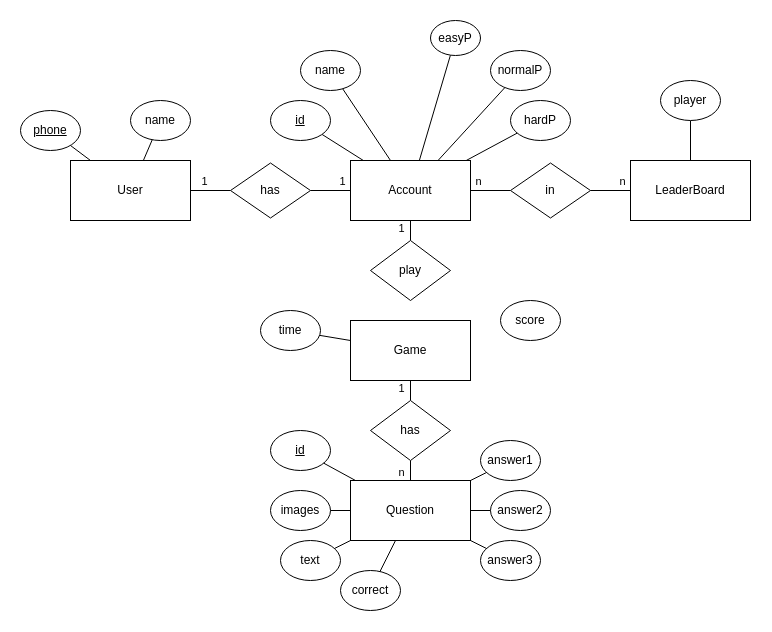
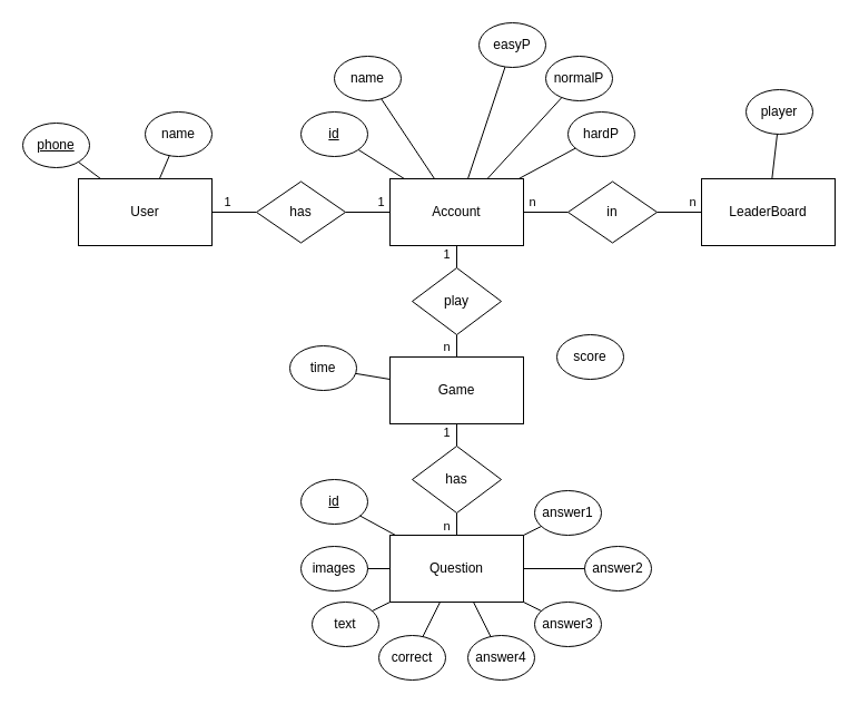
- <mxCell id="53" value="easyP" style="ellipse;whiteSpace=wrap;html=1;" parent="1" vertex="1"><mxGeometry x="430" y="20" width="50" height="35" as="geometry" /></mxCell>
+ <mxCell id="53" value="easyP" style="ellipse;whiteSpace=wrap;html=1;" parent="1" vertex="1"><mxGeometry x="430" y="20" width="60" height="40" as="geometry" /></mxCell>
- <mxCell id="61" value="player" style="ellipse;whiteSpace=wrap;html=1;" vertex="1" parent="1"><mxGeometry x="660" y="80" width="60" height="40" as="geometry" /></mxCell>
+ <mxCell id="61" value="player" style="ellipse;whiteSpace=wrap;html=1;" vertex="1" parent="1"><mxGeometry x="670" y="80" width="60" height="40" as="geometry" /></mxCell>
+ <mxCell id="43" value="" style="endArrow=none;html=1;rounded=0;" parent="1" edge="1" target="2" source="57"><mxGeometry width="50" height="50" relative="1" as="geometry"><mxPoint x="560" y="390" as="sourcePoint" /><mxPoint x="610" y="340" as="targetPoint" /></mxGeometry></mxCell>
+ <mxCell id="44" value="n" style="edgeLabel;html=1;align=center;verticalAlign=middle;resizable=0;points=[];" vertex="1" connectable="0" parent="43"><mxGeometry x="0.2" relative="1" as="geometry"><mxPoint x="-10" y="-2" as="offset" /></mxGeometry></mxCell>
- <mxCell id="11" value="answer2" style="ellipse;whiteSpace=wrap;html=1;" parent="1" vertex="1"><mxGeometry x="490" y="490" width="60" height="40" as="geometry" /></mxCell>
+ <mxCell id="11" value="answer2" style="ellipse;whiteSpace=wrap;html=1;" parent="1" vertex="1"><mxGeometry x="525" y="490" width="60" height="40" as="geometry" /></mxCell>
+ <mxCell id="13" value="" style="endArrow=none;html=1;rounded=0;" parent="1" source="4" target="9" edge="1"><mxGeometry width="50" height="50" relative="1" as="geometry"><mxPoint x="165" y="570" as="sourcePoint" /><mxPoint x="215" y="520" as="targetPoint" /></mxGeometry></mxCell>
+ <mxCell id="9" value="answer4" style="ellipse;whiteSpace=wrap;html=1;" parent="1" vertex="1"><mxGeometry x="420" y="570" width="60" height="40" as="geometry" /></mxCell>
